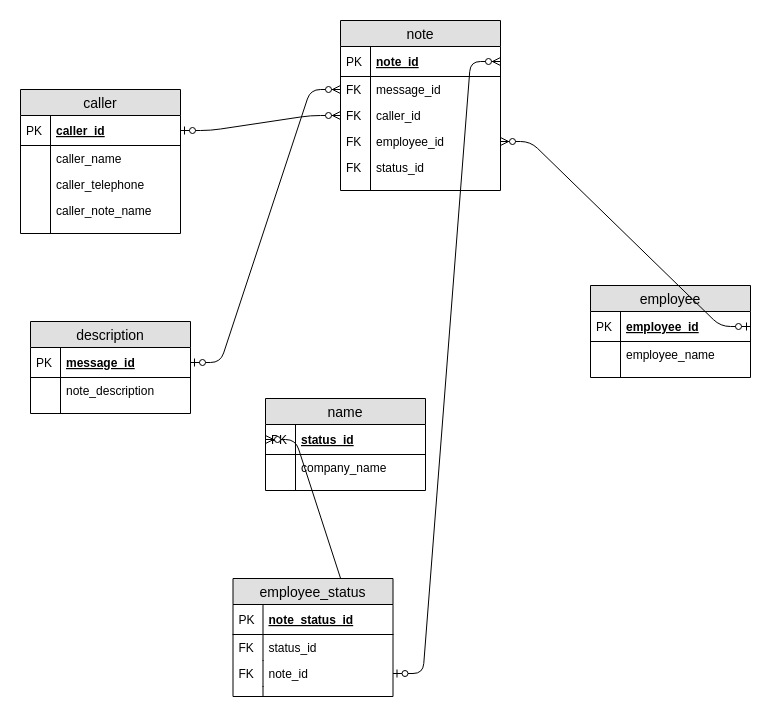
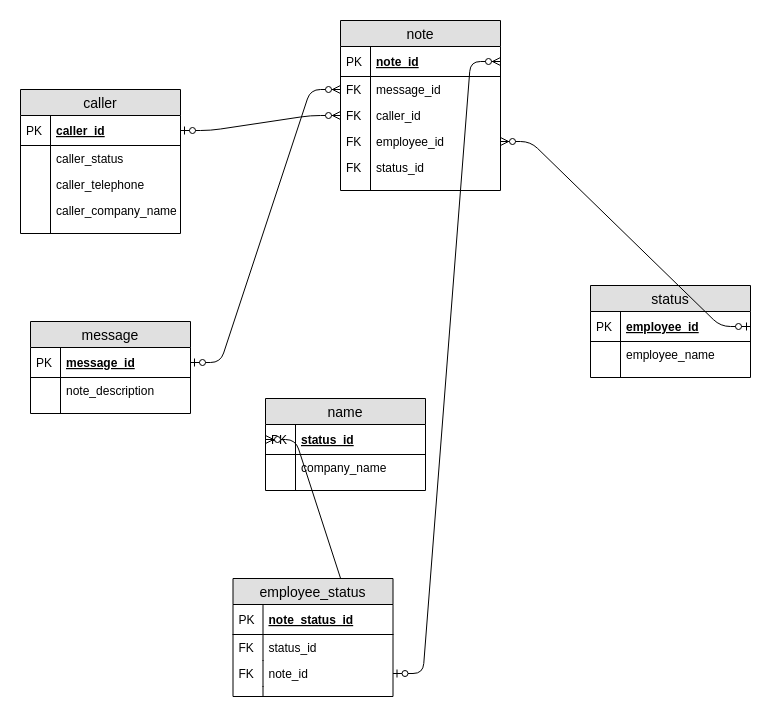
- <mxCell id="12" value="caller_name" style="shape=partialRectangle;top=0;left=0;right=0;bottom=0;align=left;verticalAlign=top;fillColor=none;spacingLeft=34;spacingRight=4;overflow=hidden;rotatable=0;points=[[0,0.5],[1,0.5]];portConstraint=eastwest;dropTarget=0;fontSize=12;" parent="9" vertex="1"><mxGeometry y="56" width="160" height="26" as="geometry" /></mxCell>
+ <mxCell id="12" value="caller_status" style="shape=partialRectangle;top=0;left=0;right=0;bottom=0;align=left;verticalAlign=top;fillColor=none;spacingLeft=34;spacingRight=4;overflow=hidden;rotatable=0;points=[[0,0.5],[1,0.5]];portConstraint=eastwest;dropTarget=0;fontSize=12;" parent="9" vertex="1"><mxGeometry y="56" width="160" height="26" as="geometry" /></mxCell>
- <mxCell id="16" value="caller_note_name" style="shape=partialRectangle;top=0;left=0;right=0;bottom=0;align=left;verticalAlign=top;fillColor=none;spacingLeft=34;spacingRight=4;overflow=hidden;rotatable=0;points=[[0,0.5],[1,0.5]];portConstraint=eastwest;dropTarget=0;fontSize=12;" parent="9" vertex="1"><mxGeometry y="108" width="160" height="26" as="geometry" /></mxCell>
+ <mxCell id="16" value="caller_company_name" style="shape=partialRectangle;top=0;left=0;right=0;bottom=0;align=left;verticalAlign=top;fillColor=none;spacingLeft=34;spacingRight=4;overflow=hidden;rotatable=0;points=[[0,0.5],[1,0.5]];portConstraint=eastwest;dropTarget=0;fontSize=12;" parent="9" vertex="1"><mxGeometry y="108" width="160" height="26" as="geometry" /></mxCell>
- <mxCell id="2" value="employee" style="swimlane;fontStyle=0;childLayout=stackLayout;horizontal=1;startSize=26;fillColor=#e0e0e0;horizontalStack=0;resizeParent=1;resizeParentMax=0;resizeLast=0;collapsible=1;marginBottom=0;swimlaneFillColor=#ffffff;align=center;fontSize=14;" parent="1" vertex="1"><mxGeometry x="590" y="285" width="160" height="92" as="geometry" /></mxCell>
+ <mxCell id="2" value="status" style="swimlane;fontStyle=0;childLayout=stackLayout;horizontal=1;startSize=26;fillColor=#e0e0e0;horizontalStack=0;resizeParent=1;resizeParentMax=0;resizeLast=0;collapsible=1;marginBottom=0;swimlaneFillColor=#ffffff;align=center;fontSize=14;" parent="1" vertex="1"><mxGeometry x="590" y="285" width="160" height="92" as="geometry" /></mxCell>
- <mxCell id="20" value="description" style="swimlane;fontStyle=0;childLayout=stackLayout;horizontal=1;startSize=26;fillColor=#e0e0e0;horizontalStack=0;resizeParent=1;resizeParentMax=0;resizeLast=0;collapsible=1;marginBottom=0;swimlaneFillColor=#ffffff;align=center;fontSize=14;" parent="1" vertex="1"><mxGeometry x="30" y="321" width="160" height="92" as="geometry" /></mxCell>
+ <mxCell id="20" value="message" style="swimlane;fontStyle=0;childLayout=stackLayout;horizontal=1;startSize=26;fillColor=#e0e0e0;horizontalStack=0;resizeParent=1;resizeParentMax=0;resizeLast=0;collapsible=1;marginBottom=0;swimlaneFillColor=#ffffff;align=center;fontSize=14;" parent="1" vertex="1"><mxGeometry x="30" y="321" width="160" height="92" as="geometry" /></mxCell>
